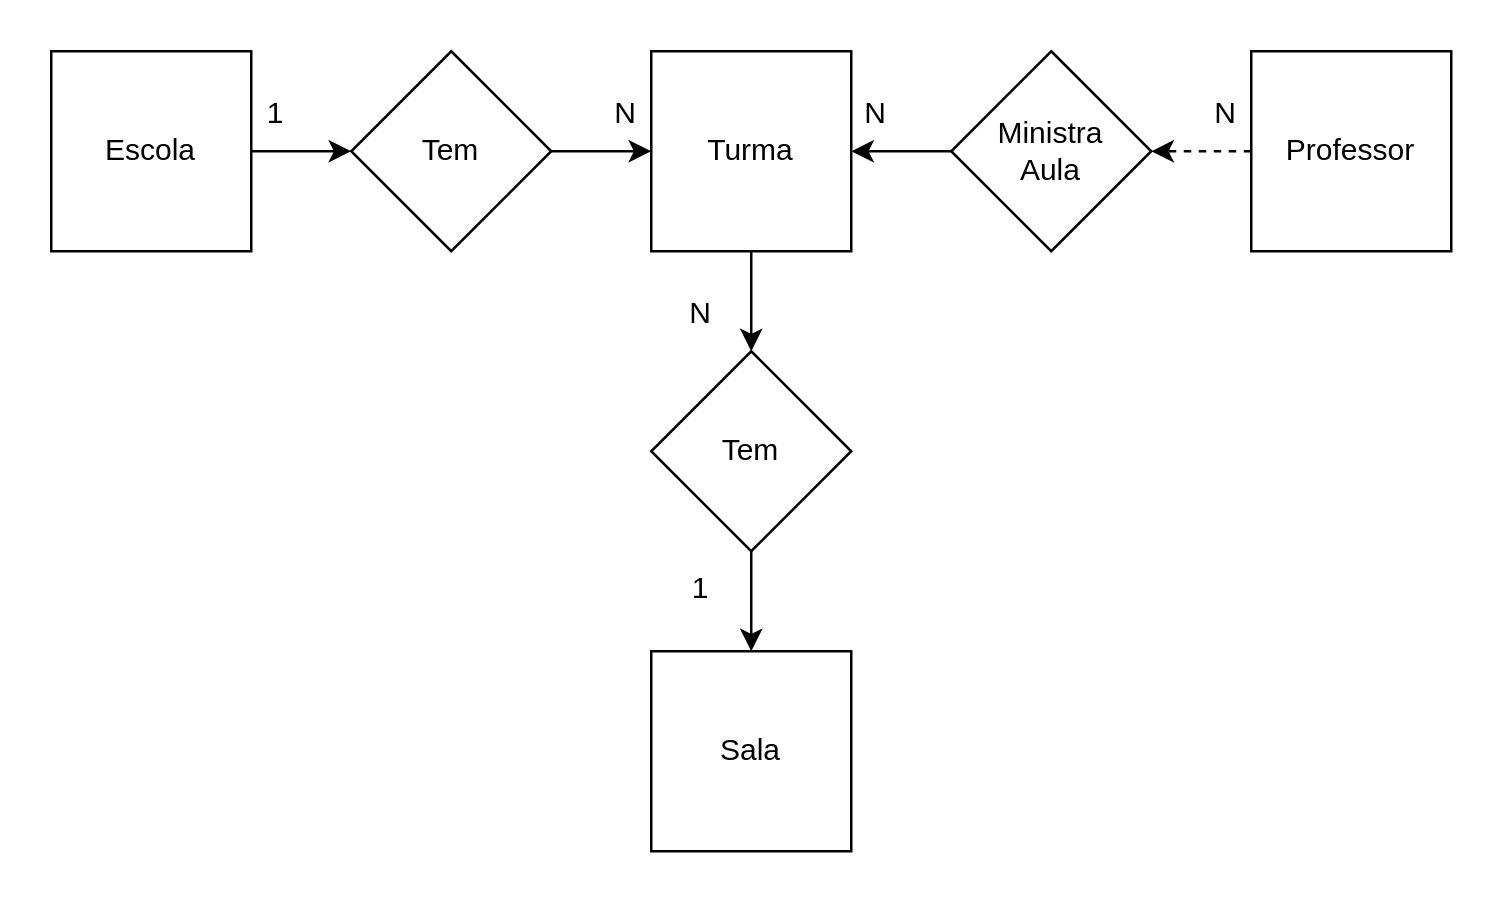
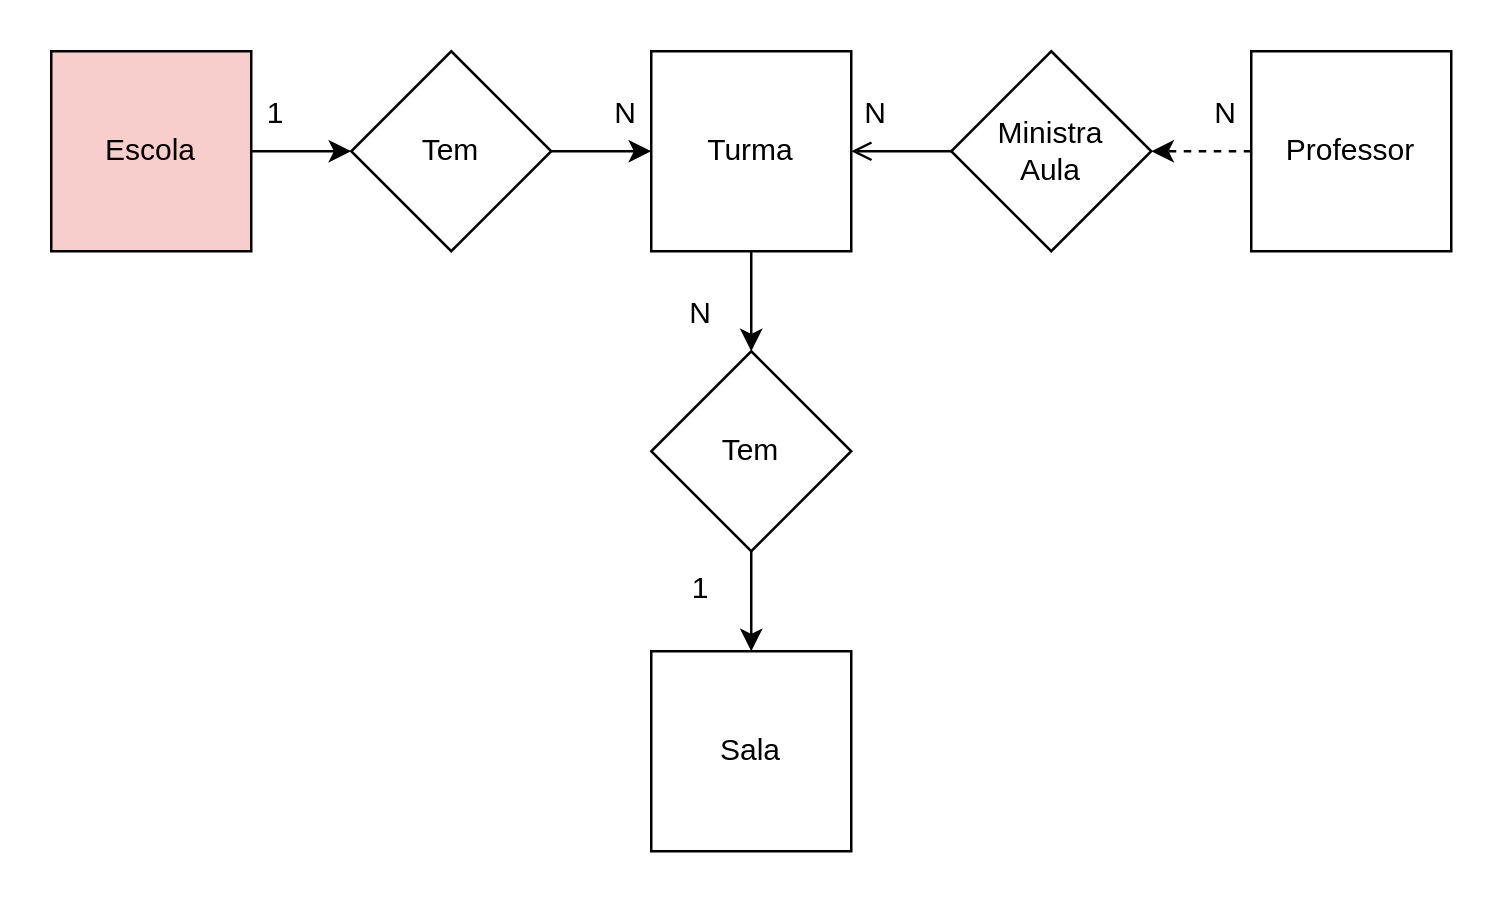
- <mxCell id="3" value="Escola" style="whiteSpace=wrap;html=1;aspect=fixed;" parent="1" vertex="1"><mxGeometry x="20" y="20" width="80" height="80" as="geometry" /></mxCell>
+ <mxCell id="3" value="Escola" style="whiteSpace=wrap;html=1;aspect=fixed;fillColor=#f8cecc;" parent="1" vertex="1"><mxGeometry x="20" y="20" width="80" height="80" as="geometry" /></mxCell>
- <mxCell id="15" style="edgeStyle=orthogonalEdgeStyle;rounded=0;orthogonalLoop=1;jettySize=auto;html=1;entryX=1;entryY=0.5;entryDx=0;entryDy=0;" parent="1" source="16" target="7" edge="1"><mxGeometry relative="1" as="geometry" /></mxCell>
+ <mxCell id="15" style="edgeStyle=orthogonalEdgeStyle;rounded=0;orthogonalLoop=1;jettySize=auto;html=1;entryX=1;entryY=0.5;entryDx=0;entryDy=0;endArrow=open;" parent="1" source="16" target="7" edge="1"><mxGeometry relative="1" as="geometry" /></mxCell>
